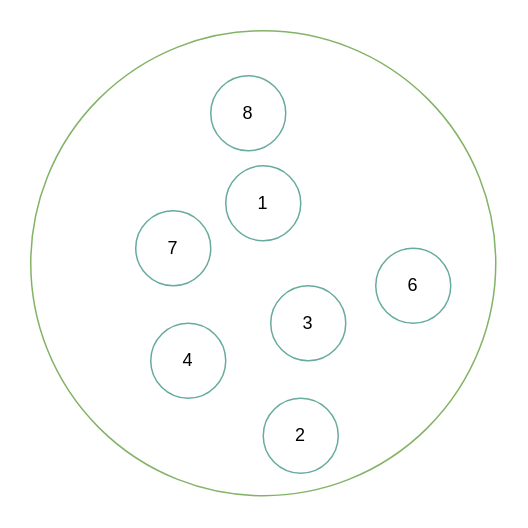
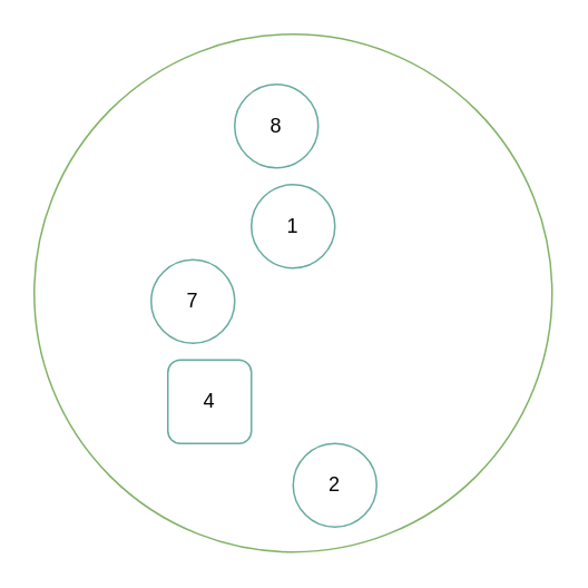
- <mxCell id="3" value="7" style="ellipse;whiteSpace=wrap;html=1;aspect=fixed;fillColor=none;strokeColor=#67AB9F;" vertex="1" parent="1"><mxGeometry x="90" y="140" width="50" height="50" as="geometry" /></mxCell>
+ <mxCell id="3" value="7" style="ellipse;whiteSpace=wrap;html=1;aspect=fixed;fillColor=none;strokeColor=#67AB9F;" vertex="1" parent="1"><mxGeometry x="90" y="155" width="50" height="50" as="geometry" /></mxCell>
- <mxCell id="6" value="6" style="ellipse;whiteSpace=wrap;html=1;aspect=fixed;fillColor=none;strokeColor=#67AB9F;" vertex="1" parent="1"><mxGeometry x="250" y="165" width="50" height="50" as="geometry" /></mxCell>
- <mxCell id="7" value="3" style="ellipse;whiteSpace=wrap;html=1;aspect=fixed;fillColor=none;strokeColor=#67AB9F;" vertex="1" parent="1"><mxGeometry x="180" y="190" width="50" height="50" as="geometry" /></mxCell>
- <mxCell id="8" value="4" style="ellipse;whiteSpace=wrap;html=1;aspect=fixed;fillColor=none;strokeColor=#67AB9F;" vertex="1" parent="1"><mxGeometry x="100" y="215" width="50" height="50" as="geometry" /></mxCell>
+ <mxCell id="8" value="4" style="whiteSpace=wrap;html=1;aspect=fixed;fillColor=none;strokeColor=#67AB9F;rounded=1;" vertex="1" parent="1"><mxGeometry x="100" y="215" width="50" height="50" as="geometry" /></mxCell>
